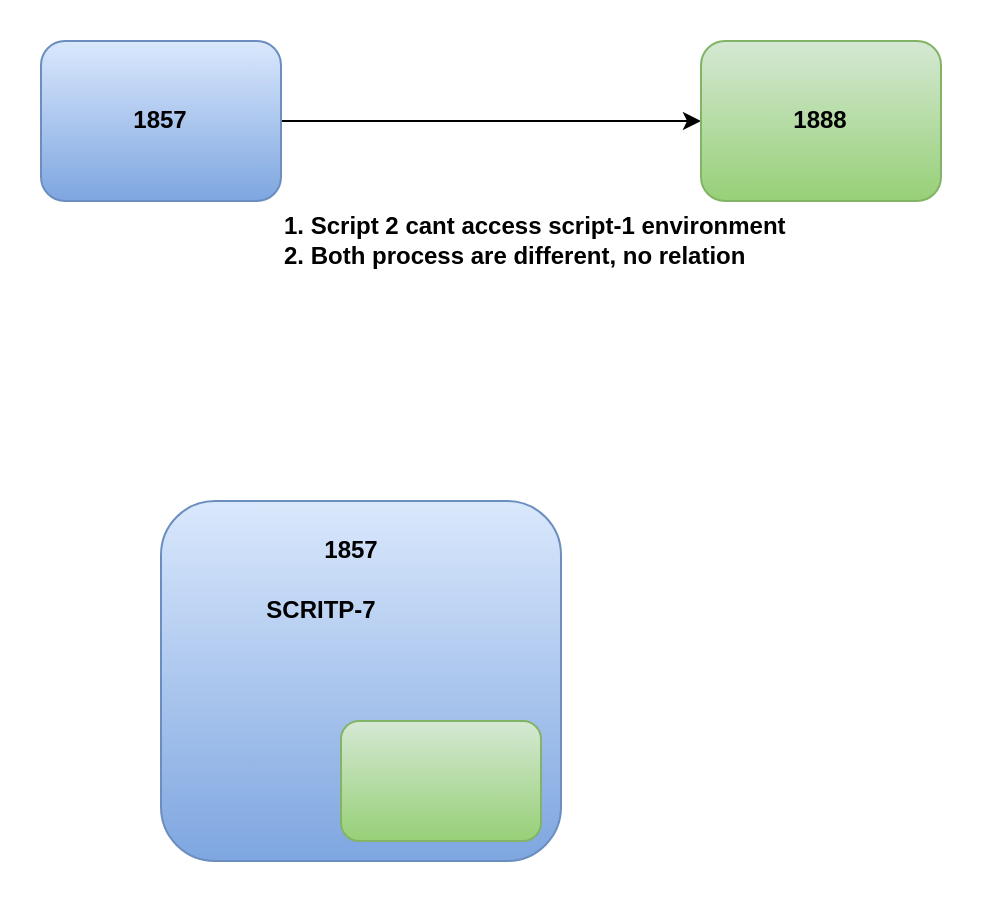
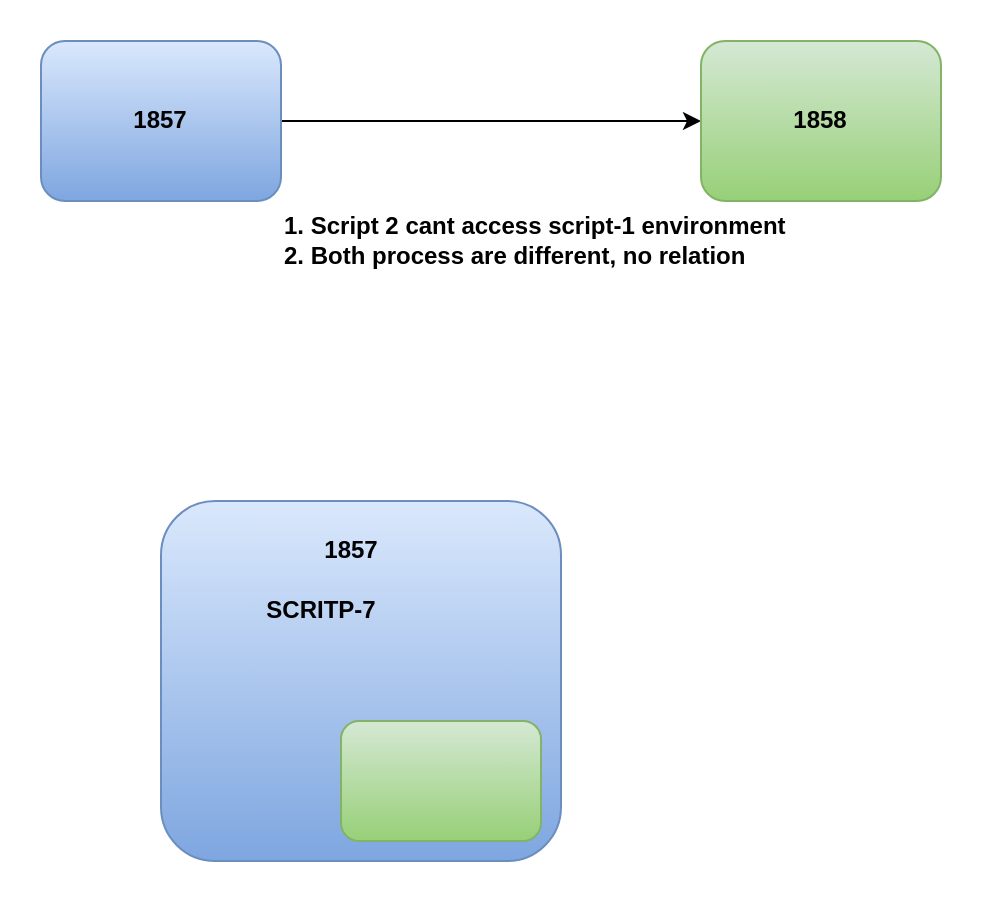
- <mxCell id="4" value="&lt;b&gt;1888&lt;/b&gt;" style="rounded=1;whiteSpace=wrap;html=1;fillColor=#d5e8d4;strokeColor=#82b366;gradientColor=#97d077;" vertex="1" parent="1"><mxGeometry x="350" y="20" width="120" height="80" as="geometry" /></mxCell>
+ <mxCell id="4" value="&lt;b&gt;1858&lt;/b&gt;" style="rounded=1;whiteSpace=wrap;html=1;fillColor=#d5e8d4;strokeColor=#82b366;gradientColor=#97d077;" vertex="1" parent="1"><mxGeometry x="350" y="20" width="120" height="80" as="geometry" /></mxCell>
